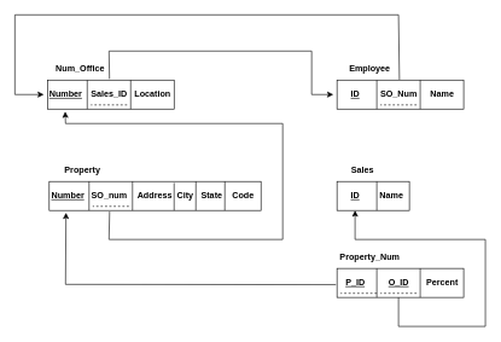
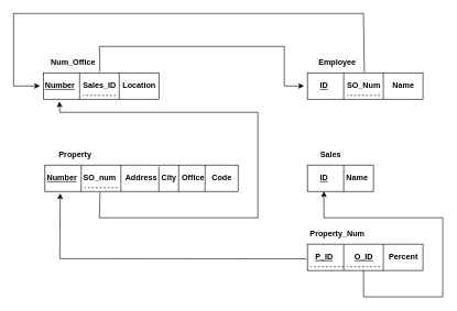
- <mxCell id="27" value="&lt;b&gt;State&amp;nbsp;&amp;nbsp;&lt;/b&gt;" style="text;html=1;align=center;verticalAlign=middle;resizable=0;points=[];autosize=1;strokeColor=none;fillColor=none;" vertex="1" parent="1"><mxGeometry x="265" y="255" width="60" height="30" as="geometry" /></mxCell>
+ <mxCell id="27" value="&lt;b&gt;Office&amp;nbsp;&amp;nbsp;&lt;/b&gt;" style="text;html=1;align=center;verticalAlign=middle;resizable=0;points=[];autosize=1;strokeColor=none;fillColor=none;" vertex="1" parent="1"><mxGeometry x="265" y="255" width="60" height="30" as="geometry" /></mxCell>
